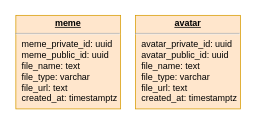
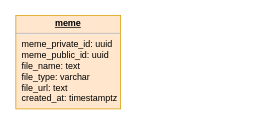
- <mxCell id="2" value="&lt;p style=&quot;margin: 0px ; margin-top: 4px ; text-align: center ; text-decoration: underline&quot;&gt;&lt;b&gt;avatar&lt;/b&gt;&lt;/p&gt;&lt;hr&gt;&lt;p style=&quot;margin: 0px ; margin-left: 8px&quot;&gt;avatar_private_id: uuid&lt;/p&gt;&lt;p style=&quot;margin: 0px ; margin-left: 8px&quot;&gt;avatar_public_id: uuid&lt;/p&gt;&lt;p style=&quot;margin: 0px ; margin-left: 8px&quot;&gt;file_name: text&lt;/p&gt;&lt;p style=&quot;margin: 0px ; margin-left: 8px&quot;&gt;file_type: varchar&lt;/p&gt;&lt;p style=&quot;margin: 0px ; margin-left: 8px&quot;&gt;file_url: text&lt;/p&gt;&lt;p style=&quot;margin: 0px ; margin-left: 8px&quot;&gt;created_at: timestamptz&lt;/p&gt;" style="verticalAlign=top;align=left;overflow=fill;fontSize=12;fontFamily=Helvetica;html=1;rounded=0;shadow=0;comic=0;labelBackgroundColor=none;strokeWidth=1;fillColor=#ffe6cc;strokeColor=#d79b00;" parent="1" vertex="1"><mxGeometry x="180" y="20" width="140" height="125" as="geometry" /></mxCell>
